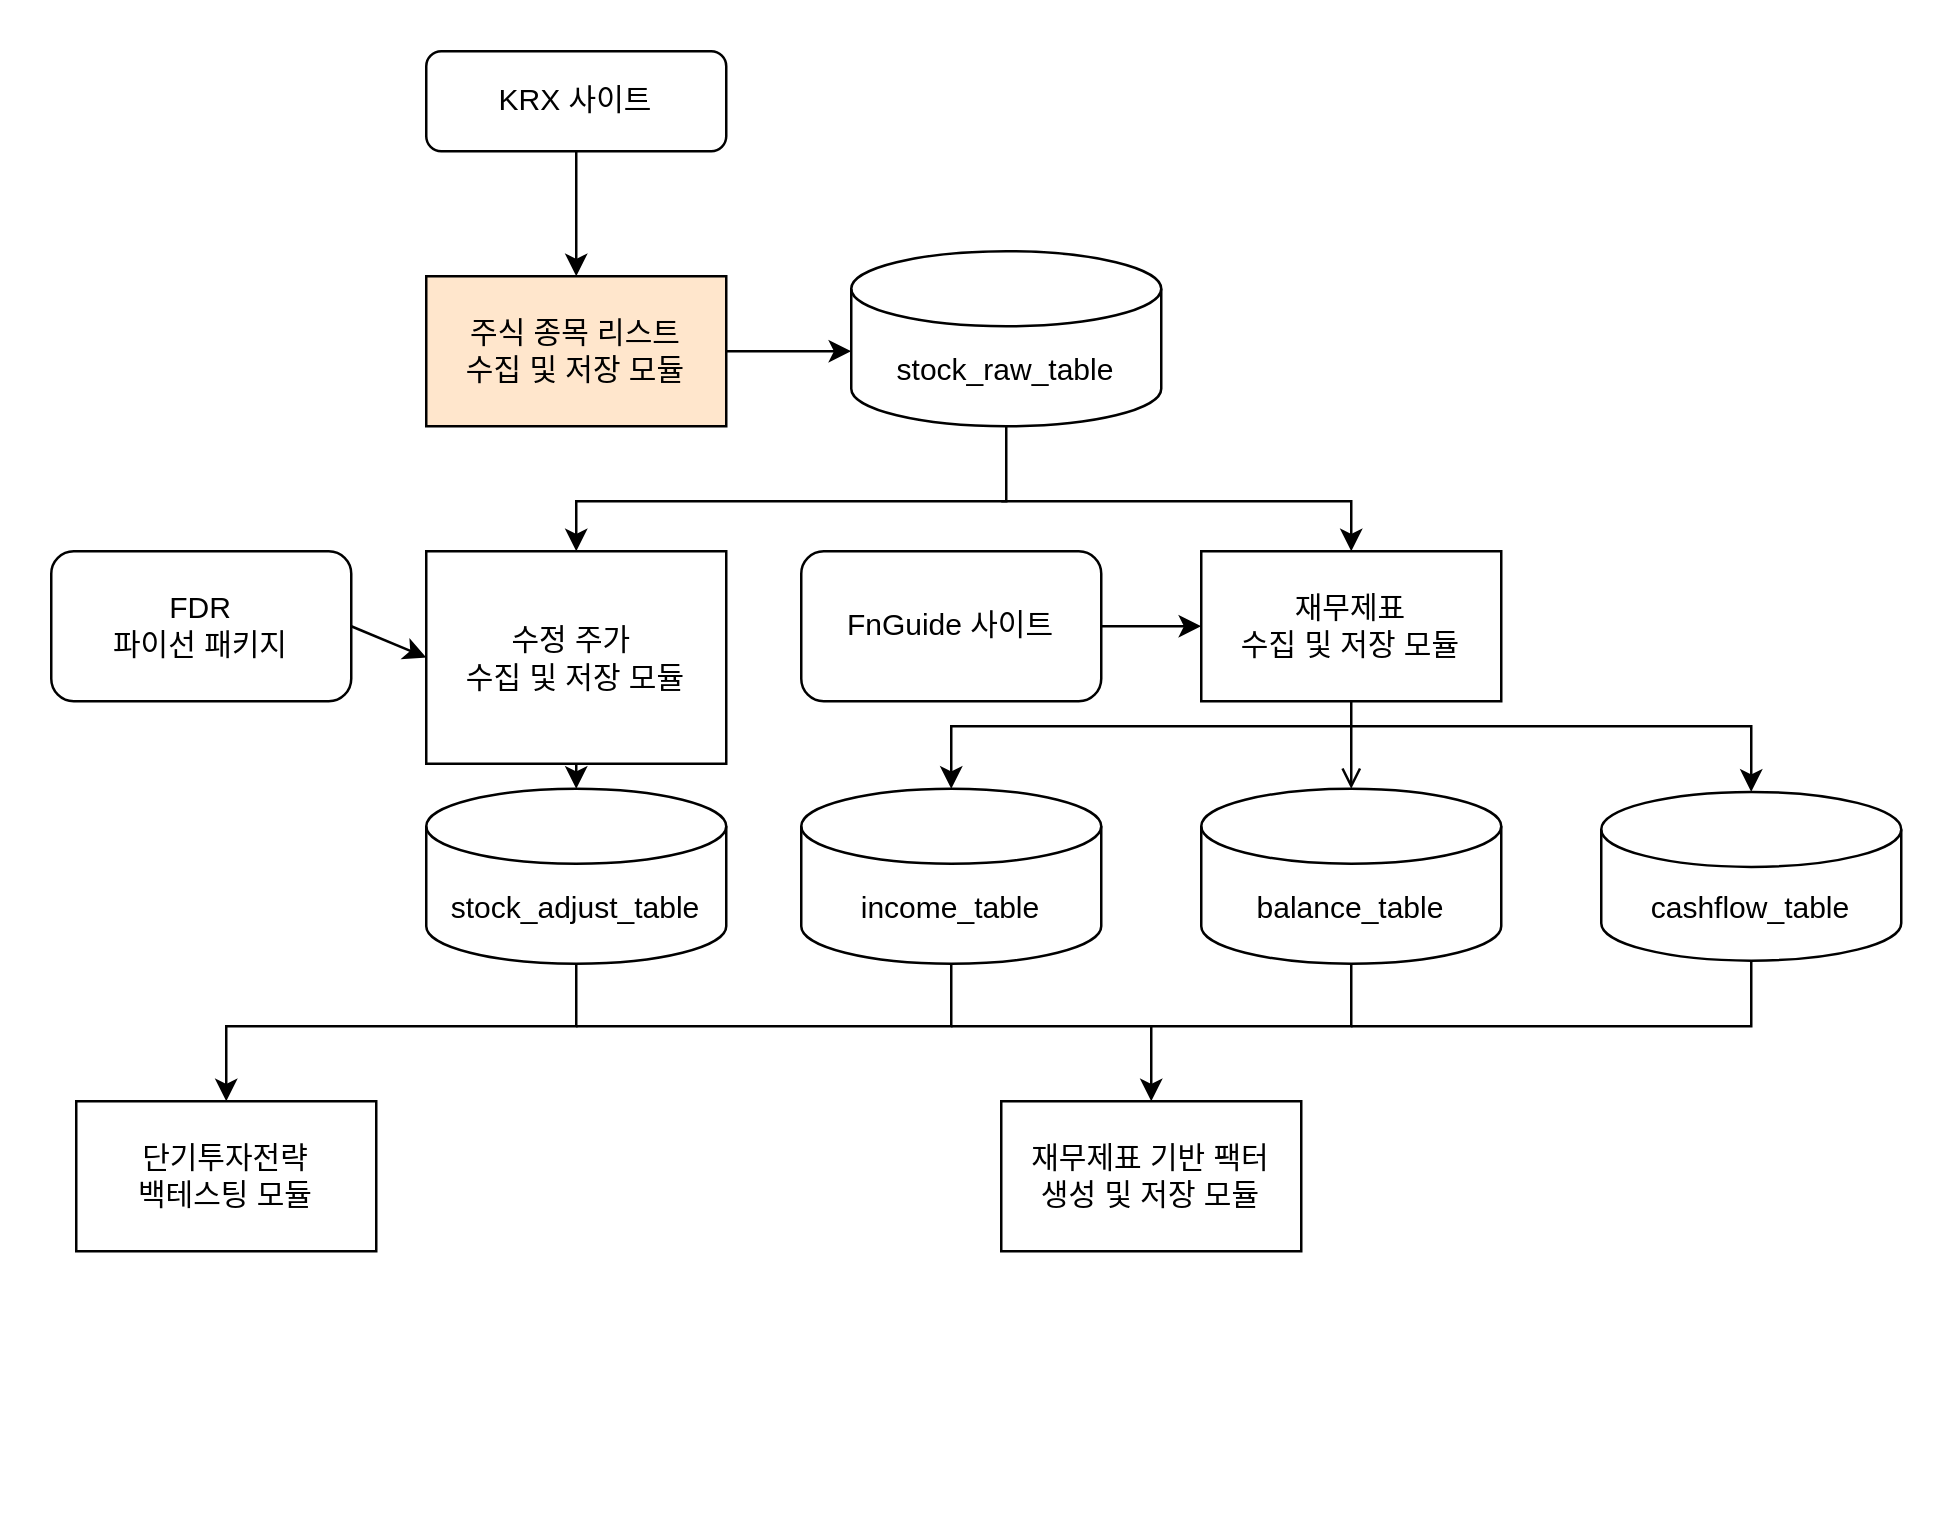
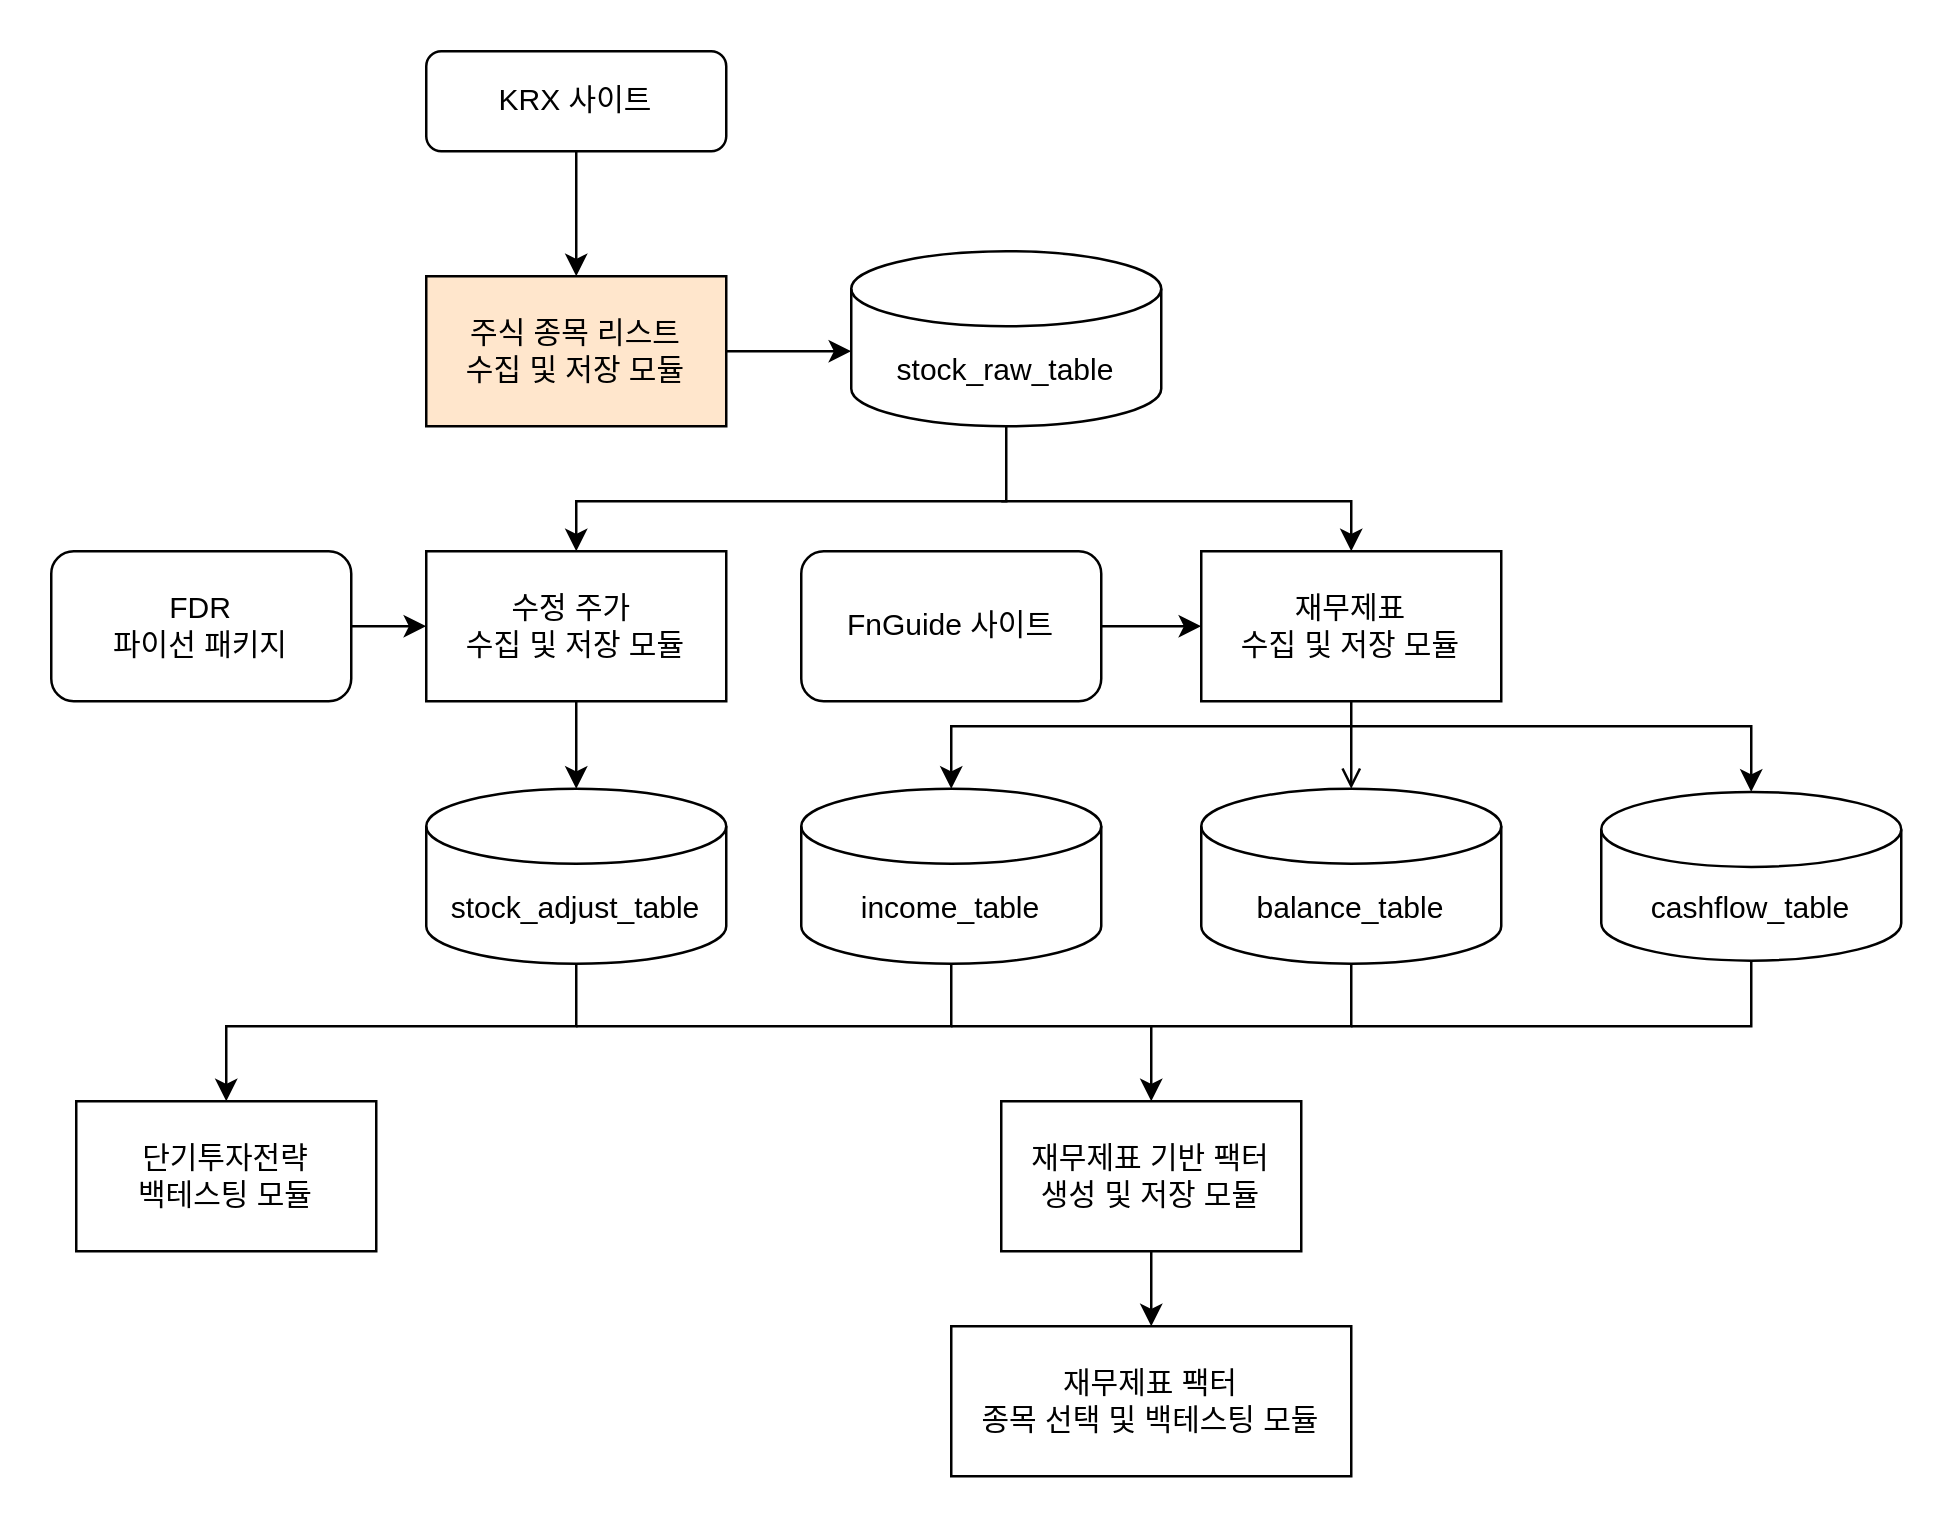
- <mxCell id="8" value="수정 주가&amp;nbsp;&lt;br&gt;수집 및 저장 모듈" style="rounded=0;whiteSpace=wrap;html=1;" vertex="1" parent="1"><mxGeometry x="170" y="220" width="120" height="85" as="geometry" /></mxCell>
+ <mxCell id="8" value="수정 주가&amp;nbsp;&lt;br&gt;수집 및 저장 모듈" style="rounded=0;whiteSpace=wrap;html=1;" vertex="1" parent="1"><mxGeometry x="170" y="220" width="120" height="60" as="geometry" /></mxCell>
+ <mxCell id="30" value="" style="endArrow=classic;html=1;rounded=0;exitX=0.5;exitY=1;exitDx=0;exitDy=0;" edge="1" parent="1" source="28" target="31"><mxGeometry width="50" height="50" relative="1" as="geometry"><mxPoint x="280" y="340" as="sourcePoint" /><mxPoint x="460" y="540" as="targetPoint" /></mxGeometry></mxCell>
+ <mxCell id="31" value="재무제표 팩터&lt;br&gt;종목 선택 및 백테스팅 모듈" style="rounded=0;whiteSpace=wrap;html=1;" vertex="1" parent="1"><mxGeometry x="380" y="530" width="160" height="60" as="geometry" /></mxCell>
